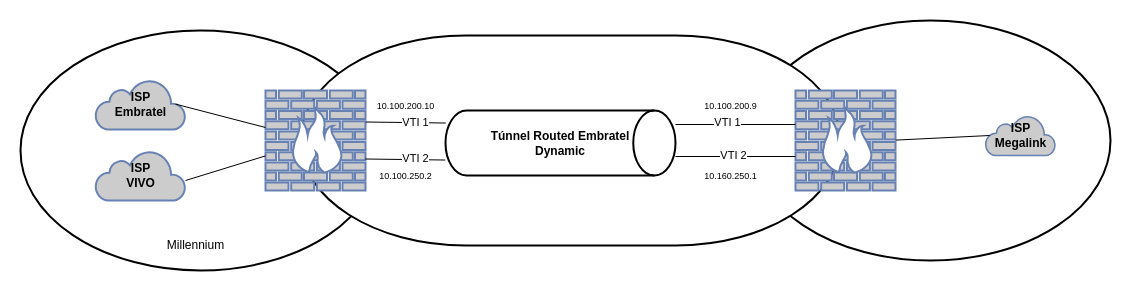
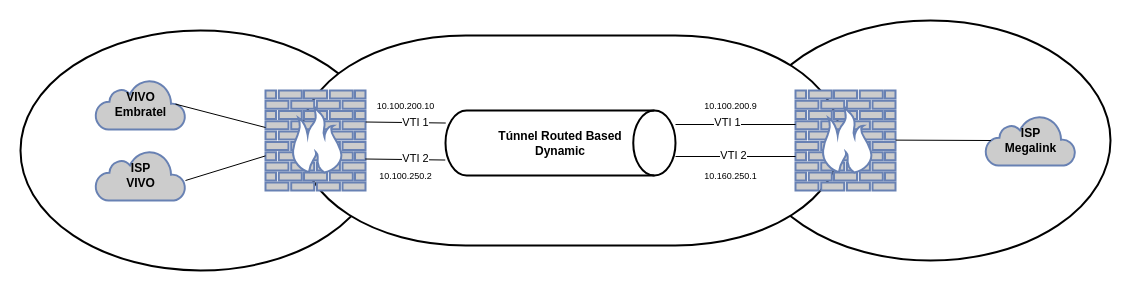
- <mxCell id="7" value="&lt;font color=&quot;#000000&quot;&gt;&lt;b&gt;ISP&lt;br&gt;Embratel&lt;/b&gt;&lt;br&gt;&lt;/font&gt;" style="html=1;outlineConnect=0;fillColor=#CCCCCC;strokeColor=#6881B3;gradientColor=none;gradientDirection=north;strokeWidth=2;shape=mxgraph.networks.cloud;fontColor=#ffffff;" vertex="1" parent="1"><mxGeometry x="95" y="79" width="90" height="50" as="geometry" /></mxCell>
+ <mxCell id="7" value="&lt;font color=&quot;#000000&quot;&gt;&lt;b&gt;VIVO&lt;br&gt;Embratel&lt;/b&gt;&lt;br&gt;&lt;/font&gt;" style="html=1;outlineConnect=0;fillColor=#CCCCCC;strokeColor=#6881B3;gradientColor=none;gradientDirection=north;strokeWidth=2;shape=mxgraph.networks.cloud;fontColor=#ffffff;" vertex="1" parent="1"><mxGeometry x="95" y="79" width="90" height="50" as="geometry" /></mxCell>
- <mxCell id="9" value="&lt;b&gt;&lt;font color=&quot;#000000&quot;&gt;ISP&lt;br&gt;Megalink&lt;/font&gt;&lt;/b&gt;" style="html=1;outlineConnect=0;fillColor=#CCCCCC;strokeColor=#6881B3;gradientColor=none;gradientDirection=north;strokeWidth=2;shape=mxgraph.networks.cloud;fontColor=#ffffff;" vertex="1" parent="1"><mxGeometry x="985" y="115" width="70" height="40" as="geometry" /></mxCell>
+ <mxCell id="9" value="&lt;b&gt;&lt;font color=&quot;#000000&quot;&gt;ISP&lt;br&gt;Megalink&lt;/font&gt;&lt;/b&gt;" style="html=1;outlineConnect=0;fillColor=#CCCCCC;strokeColor=#6881B3;gradientColor=none;gradientDirection=north;strokeWidth=2;shape=mxgraph.networks.cloud;fontColor=#ffffff;" vertex="1" parent="1"><mxGeometry x="985" y="115" width="90" height="50" as="geometry" /></mxCell>
- <mxCell id="10" value="&lt;b&gt;Túnnel Routed Embratel&lt;br&gt;Dynamic&lt;/b&gt;" style="strokeWidth=2;html=1;shape=mxgraph.flowchart.direct_data;whiteSpace=wrap;" vertex="1" parent="1"><mxGeometry x="445" y="110" width="230" height="65" as="geometry" /></mxCell>
+ <mxCell id="10" value="&lt;b&gt;Túnnel Routed Based&lt;br&gt;Dynamic&lt;/b&gt;" style="strokeWidth=2;html=1;shape=mxgraph.flowchart.direct_data;whiteSpace=wrap;" vertex="1" parent="1"><mxGeometry x="445" y="110" width="230" height="65" as="geometry" /></mxCell>
- <mxCell id="24" value="Millennium" style="text;html=1;align=center;verticalAlign=middle;resizable=0;points=[];autosize=1;strokeColor=none;fillColor=none;fontSize=12;fontColor=#000000;" vertex="1" parent="1"><mxGeometry x="155" y="230" width="80" height="30" as="geometry" /></mxCell>
